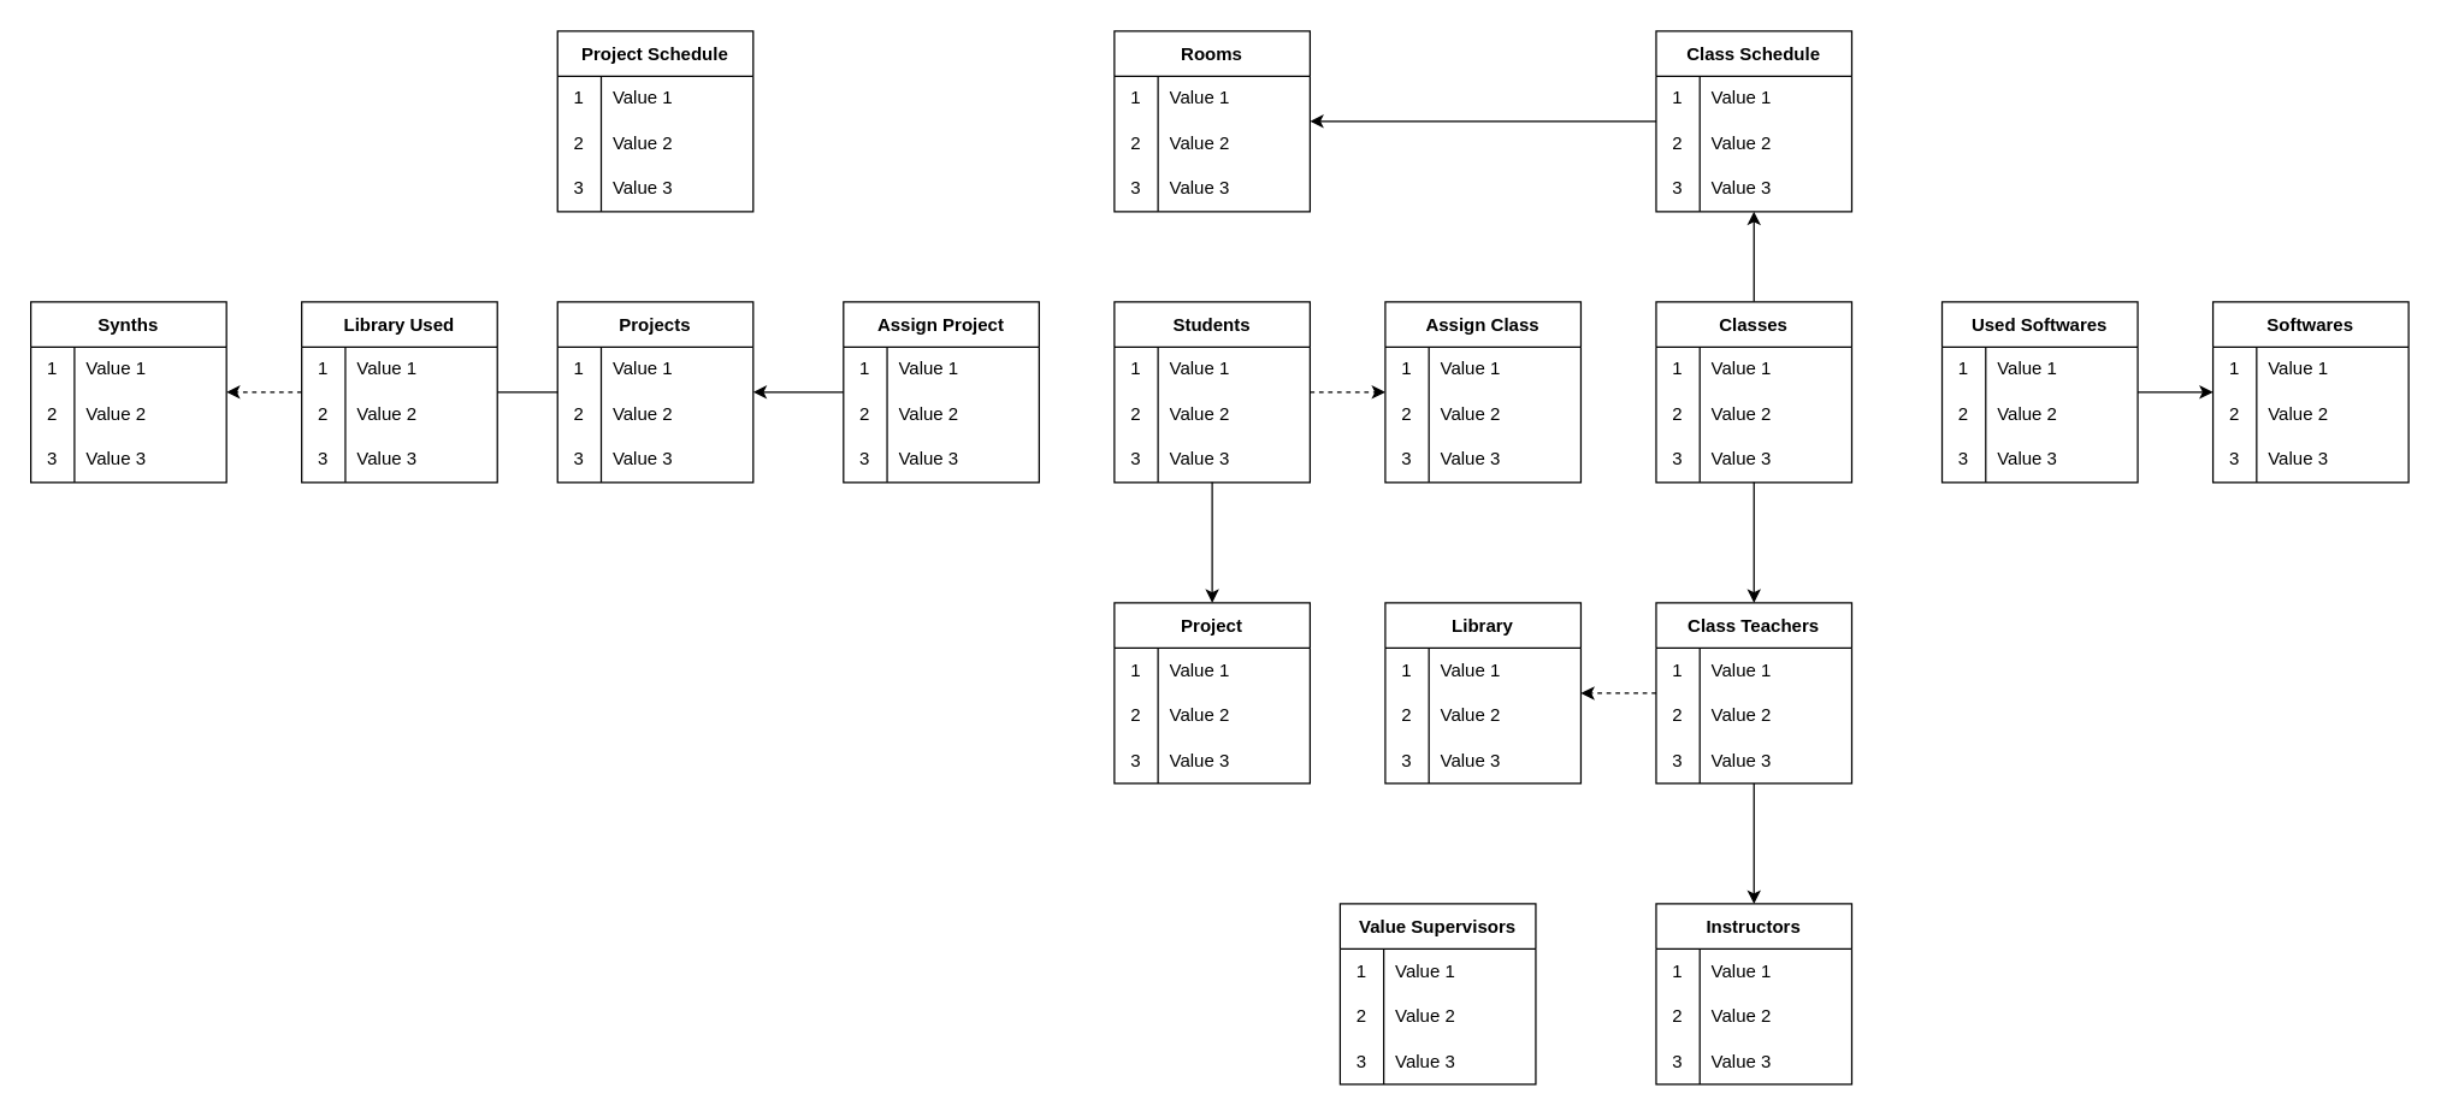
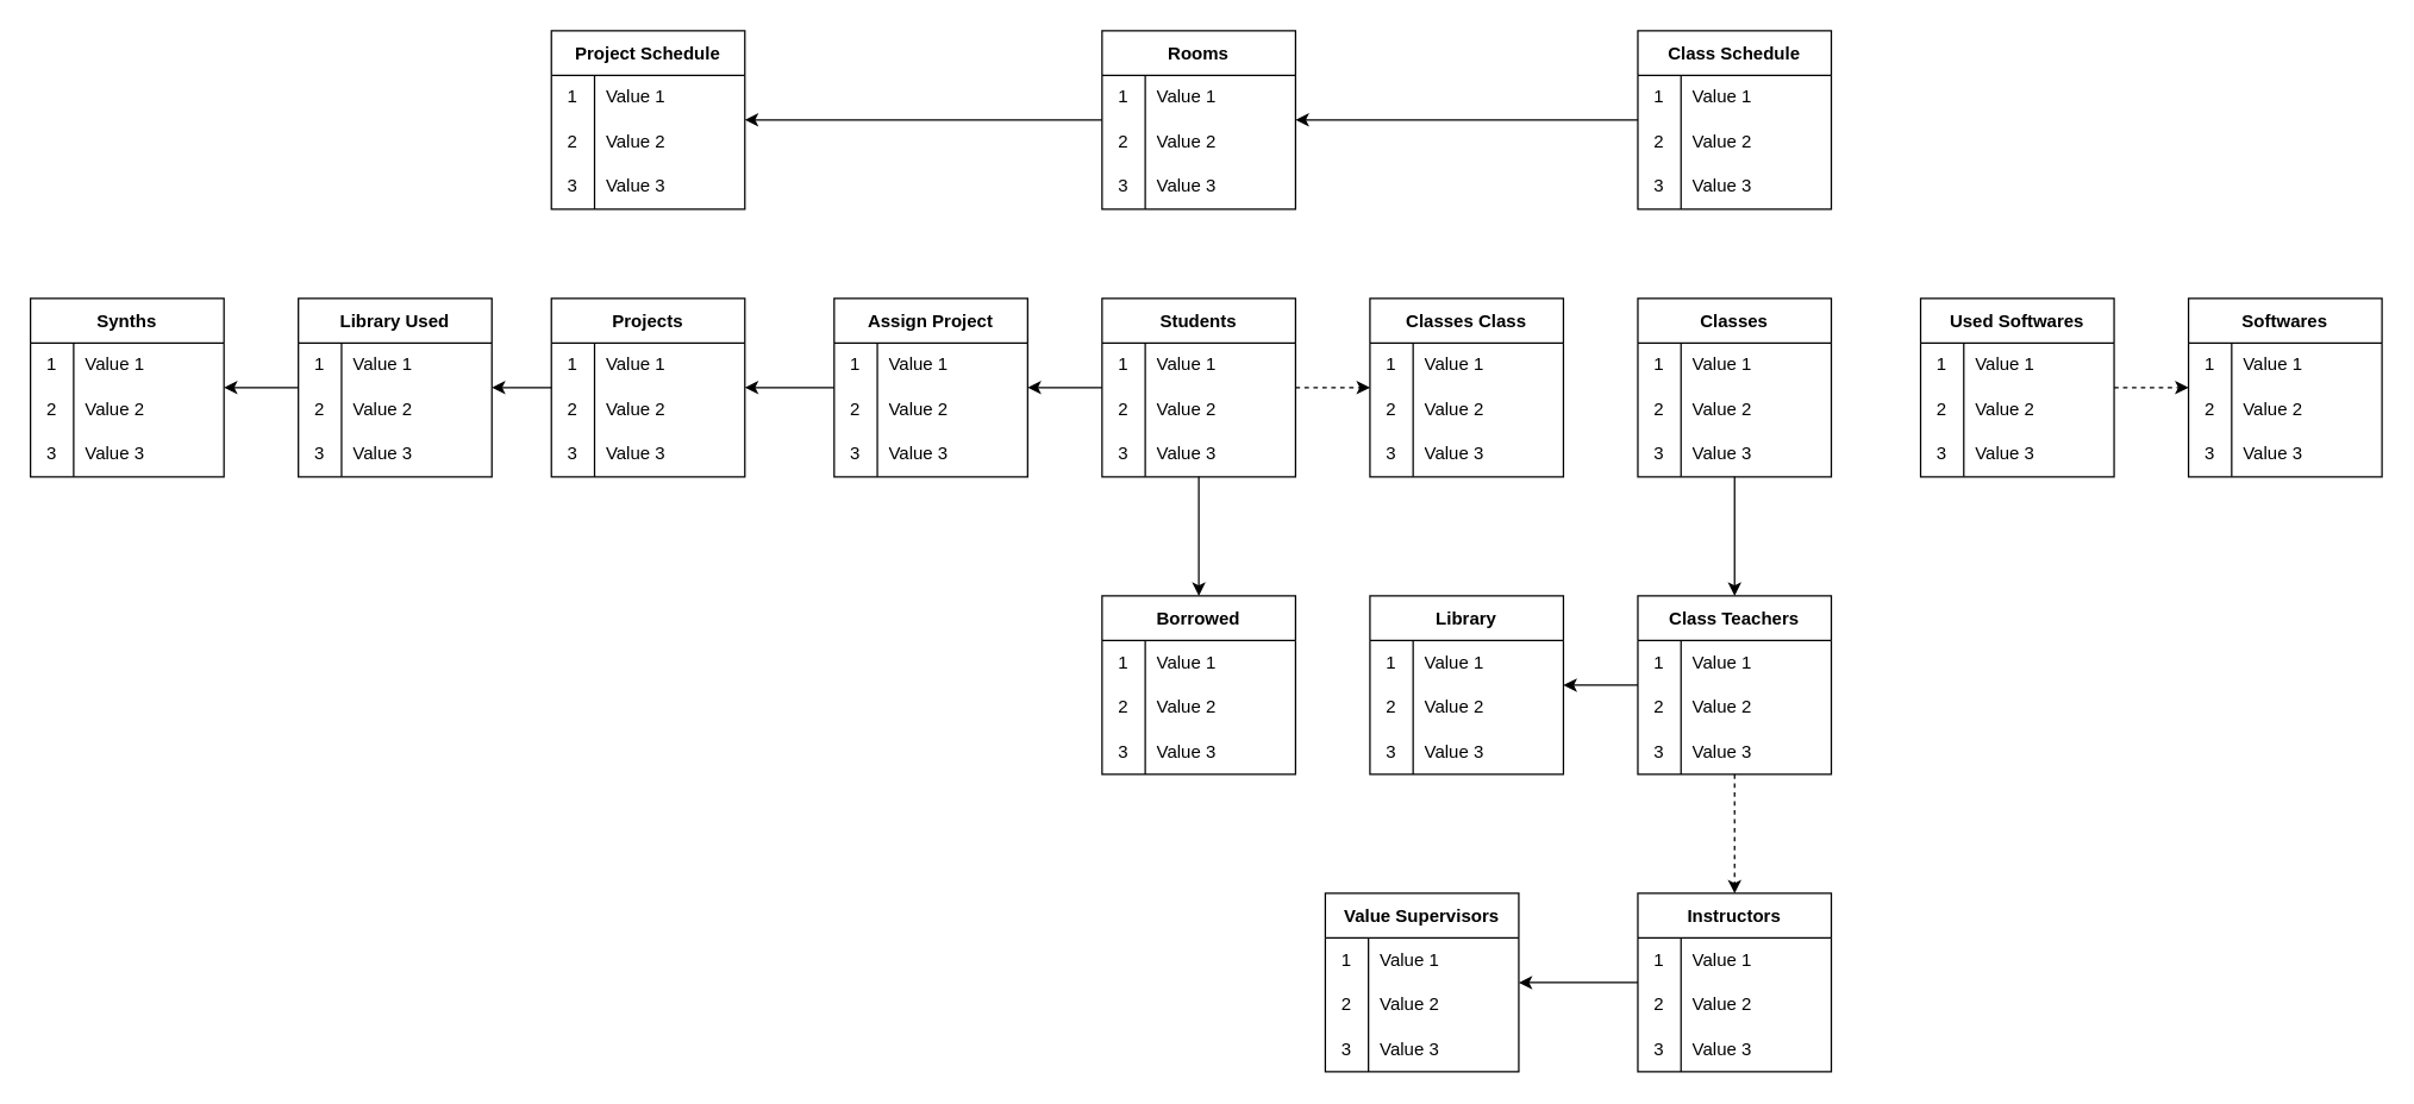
+ <mxCell id="112" value="" style="edgeStyle=orthogonalEdgeStyle;rounded=0;orthogonalLoop=1;jettySize=auto;html=1;" edge="1" parent="1" source="113" target="123"><mxGeometry relative="1" as="geometry" /></mxCell>
- <mxCell id="68" value="" style="edgeStyle=orthogonalEdgeStyle;rounded=0;orthogonalLoop=1;jettySize=auto;html=1;" edge="1" parent="1" source="70" target="102"><mxGeometry relative="1" as="geometry" /></mxCell>
- <mxCell id="15" value="Assign Class" style="shape=table;startSize=30;container=1;collapsible=0;childLayout=tableLayout;fixedRows=1;rowLines=0;fontStyle=1;" vertex="1" parent="1"><mxGeometry x="920" y="200" width="130" height="120" as="geometry" /></mxCell>
+ <mxCell id="15" value="Classes Class" style="shape=table;startSize=30;container=1;collapsible=0;childLayout=tableLayout;fixedRows=1;rowLines=0;fontStyle=1;" vertex="1" parent="1"><mxGeometry x="920" y="200" width="130" height="120" as="geometry" /></mxCell>
- <mxCell id="47" value="" style="edgeStyle=orthogonalEdgeStyle;rounded=0;orthogonalLoop=1;jettySize=auto;html=1;dashed=1;" edge="1" parent="1" source="48" target="58"><mxGeometry relative="1" as="geometry" /></mxCell>
+ <mxCell id="47" value="" style="edgeStyle=orthogonalEdgeStyle;rounded=0;orthogonalLoop=1;jettySize=auto;html=1;" edge="1" parent="1" source="48" target="58"><mxGeometry relative="1" as="geometry" /></mxCell>
- <mxCell id="36" value="" style="edgeStyle=orthogonalEdgeStyle;rounded=0;orthogonalLoop=1;jettySize=auto;html=1;endArrow=none;" edge="1" parent="1" source="37" target="48"><mxGeometry relative="1" as="geometry" /></mxCell>
+ <mxCell id="36" value="" style="edgeStyle=orthogonalEdgeStyle;rounded=0;orthogonalLoop=1;jettySize=auto;html=1;" edge="1" parent="1" source="37" target="48"><mxGeometry relative="1" as="geometry" /></mxCell>
+ <mxCell id="3" value="" style="edgeStyle=orthogonalEdgeStyle;rounded=0;orthogonalLoop=1;jettySize=auto;html=1;" edge="1" parent="1" source="5" target="26"><mxGeometry relative="1" as="geometry" /></mxCell>
- <mxCell id="80" value="" style="edgeStyle=orthogonalEdgeStyle;rounded=0;orthogonalLoop=1;jettySize=auto;html=1;" edge="1" parent="1" source="81" target="91"><mxGeometry relative="1" as="geometry" /></mxCell>
+ <mxCell id="80" value="" style="edgeStyle=orthogonalEdgeStyle;rounded=0;orthogonalLoop=1;jettySize=auto;html=1;dashed=1;" edge="1" parent="1" source="81" target="91"><mxGeometry relative="1" as="geometry" /></mxCell>
- <mxCell id="176" value="Project" style="shape=table;startSize=30;container=1;collapsible=0;childLayout=tableLayout;fixedRows=1;rowLines=0;fontStyle=1;" vertex="1" parent="1"><mxGeometry x="740" y="400" width="130" height="120" as="geometry" /></mxCell>
+ <mxCell id="176" value="Borrowed" style="shape=table;startSize=30;container=1;collapsible=0;childLayout=tableLayout;fixedRows=1;rowLines=0;fontStyle=1;" vertex="1" parent="1"><mxGeometry x="740" y="400" width="130" height="120" as="geometry" /></mxCell>
- <mxCell id="134" value="" style="edgeStyle=elbowEdgeStyle;rounded=0;orthogonalLoop=1;jettySize=auto;elbow=vertical;html=1;dashed=1;" edge="1" parent="1" source="135" target="166"><mxGeometry relative="1" as="geometry" /></mxCell>
+ <mxCell id="134" value="" style="edgeStyle=elbowEdgeStyle;rounded=0;orthogonalLoop=1;jettySize=auto;elbow=vertical;html=1;" edge="1" parent="1" source="135" target="166"><mxGeometry relative="1" as="geometry" /></mxCell>
- <mxCell id="133" value="" style="edgeStyle=orthogonalEdgeStyle;rounded=0;orthogonalLoop=1;jettySize=auto;html=1;" edge="1" parent="1" source="135" target="146"><mxGeometry relative="1" as="geometry" /></mxCell>
+ <mxCell id="133" value="" style="edgeStyle=orthogonalEdgeStyle;rounded=0;orthogonalLoop=1;jettySize=auto;html=1;dashed=1;" edge="1" parent="1" source="135" target="146"><mxGeometry relative="1" as="geometry" /></mxCell>
+ <mxCell id="145" value="" style="edgeStyle=orthogonalEdgeStyle;rounded=0;orthogonalLoop=1;jettySize=auto;html=1;" edge="1" parent="1" source="146" target="156"><mxGeometry relative="1" as="geometry" /></mxCell>
